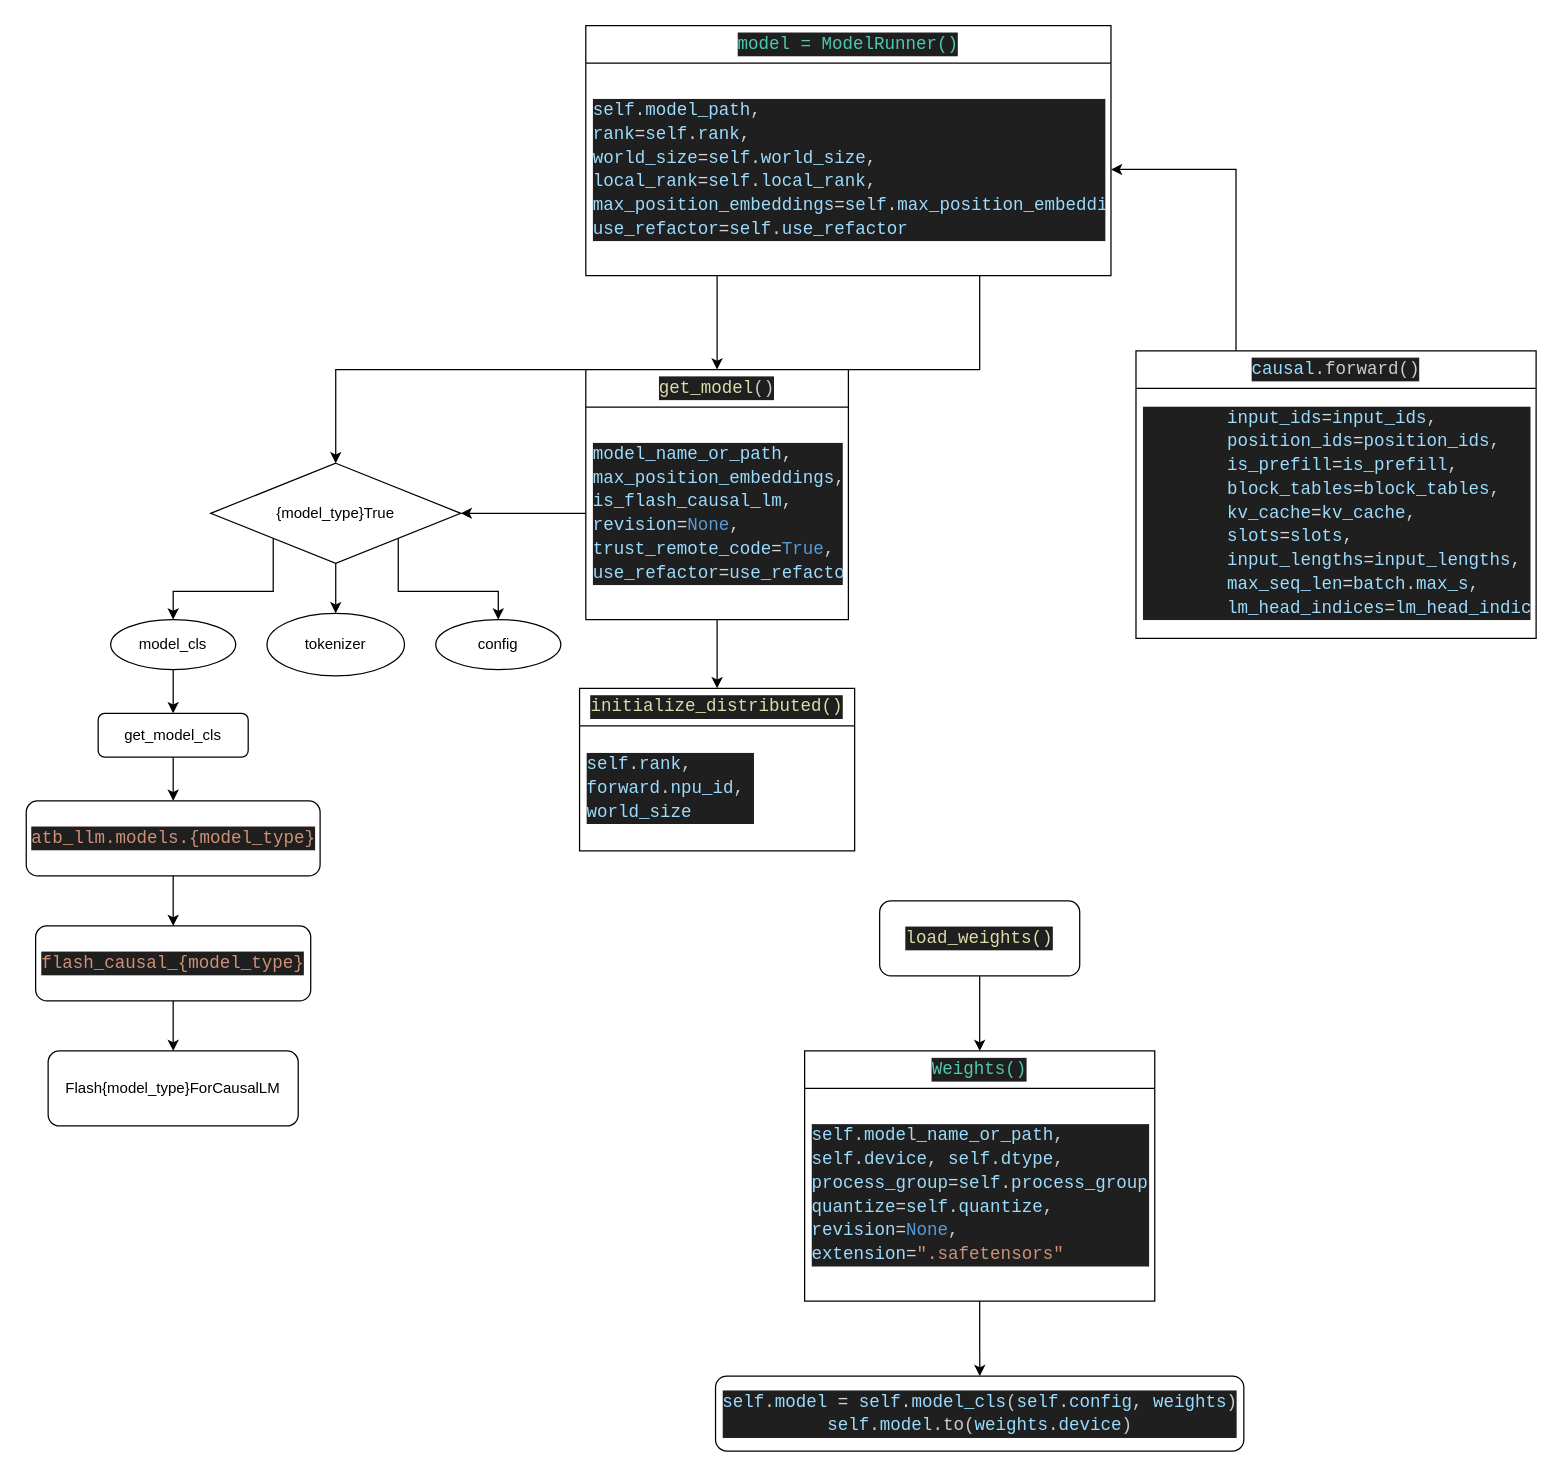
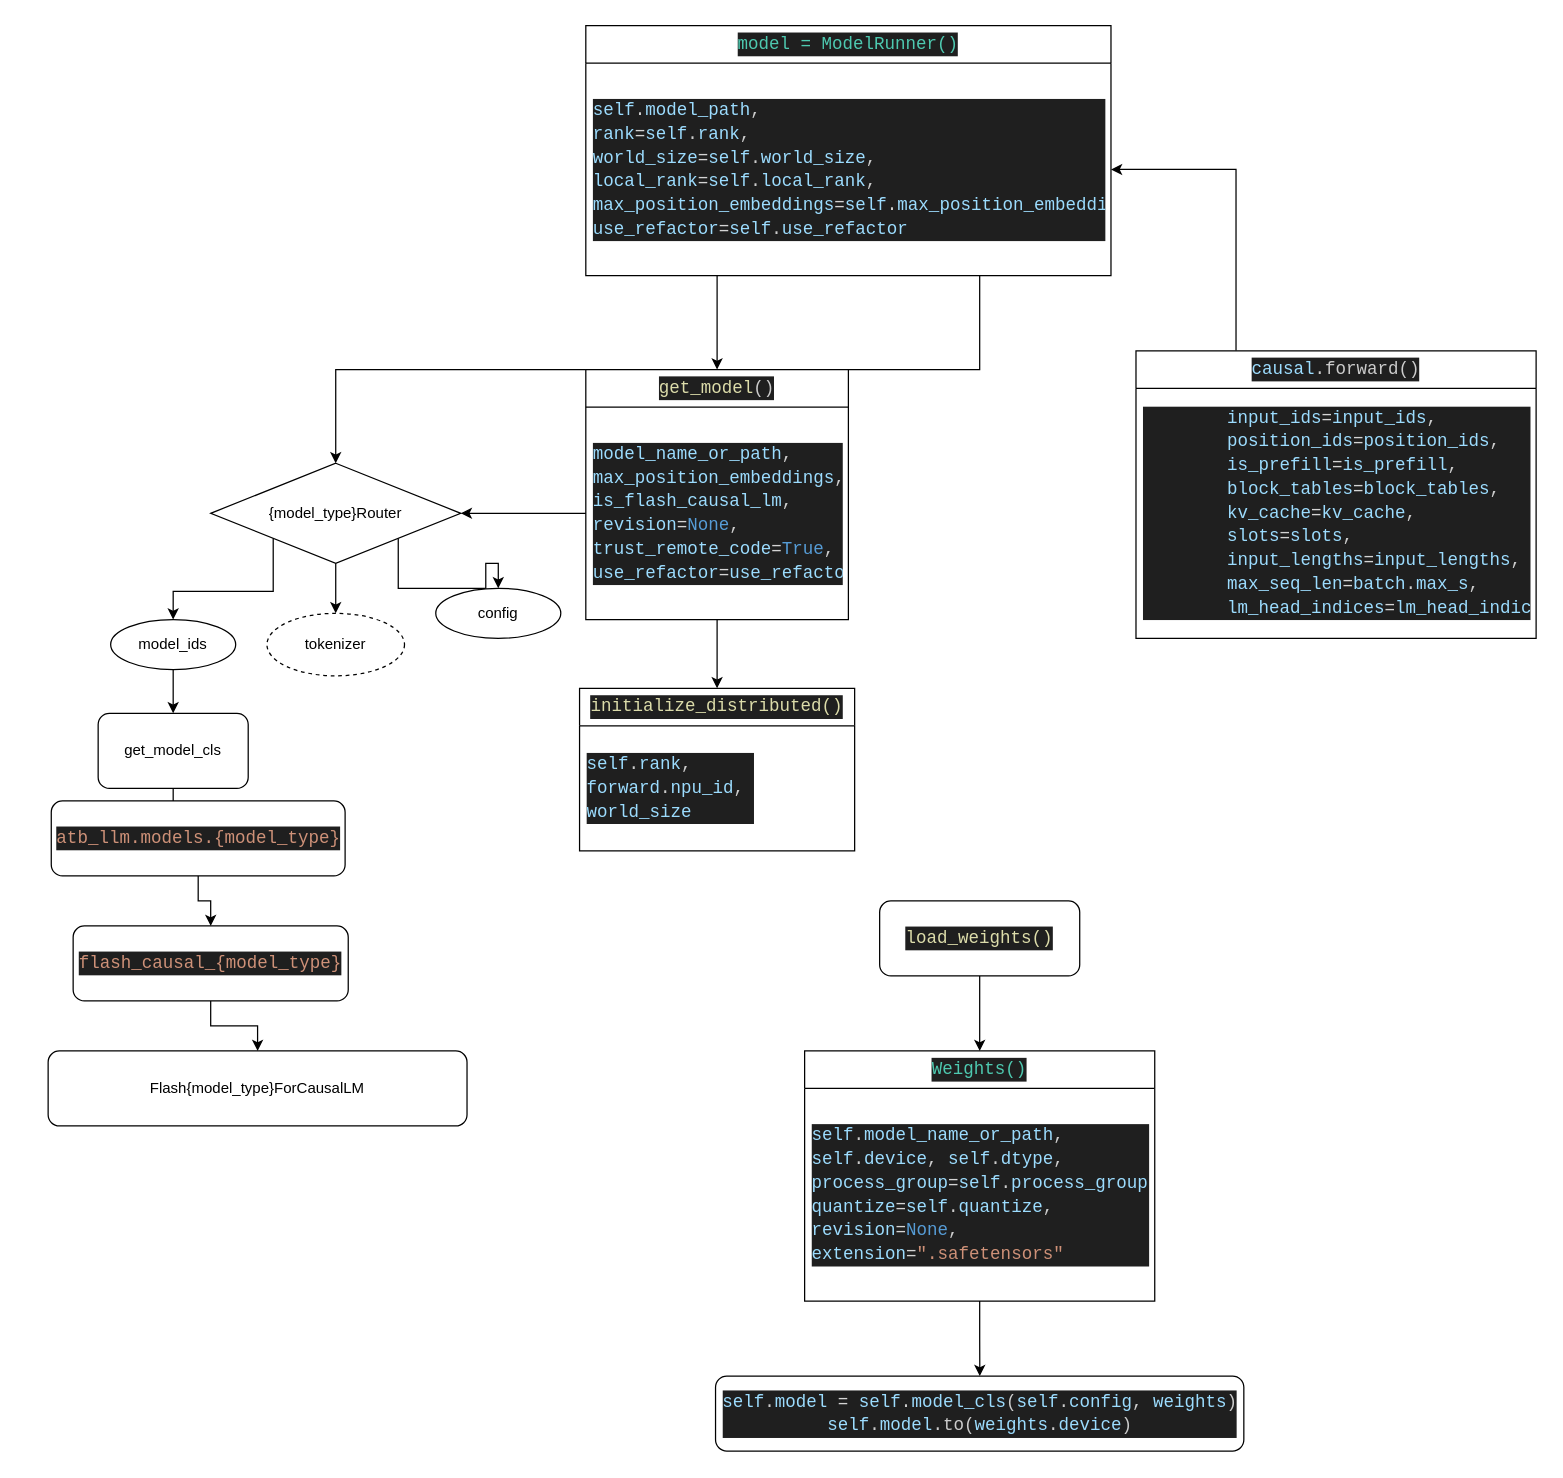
- <mxCell id="17" value="{model_type}True" style="rhombus;whiteSpace=wrap;html=1;" vertex="1" parent="1"><mxGeometry x="168" y="370" width="200" height="80" as="geometry" /></mxCell>
+ <mxCell id="17" value="{model_type}Router" style="rhombus;whiteSpace=wrap;html=1;" vertex="1" parent="1"><mxGeometry x="168" y="370" width="200" height="80" as="geometry" /></mxCell>
- <mxCell id="20" value="model_cls" style="ellipse;whiteSpace=wrap;html=1;" vertex="1" parent="1"><mxGeometry x="88" y="495" width="100" height="40" as="geometry" /></mxCell>
+ <mxCell id="20" value="model_ids" style="ellipse;whiteSpace=wrap;html=1;" vertex="1" parent="1"><mxGeometry x="88" y="495" width="100" height="40" as="geometry" /></mxCell>
- <mxCell id="22" value="tokenizer" style="ellipse;whiteSpace=wrap;html=1;" vertex="1" parent="1"><mxGeometry x="213" y="490" width="110" height="50" as="geometry" /></mxCell>
+ <mxCell id="22" value="tokenizer" style="ellipse;whiteSpace=wrap;html=1;dashed=1;" vertex="1" parent="1"><mxGeometry x="213" y="490" width="110" height="50" as="geometry" /></mxCell>
- <mxCell id="21" value="config" style="ellipse;whiteSpace=wrap;html=1;" vertex="1" parent="1"><mxGeometry x="348" y="495" width="100" height="40" as="geometry" /></mxCell>
+ <mxCell id="21" value="config" style="ellipse;whiteSpace=wrap;html=1;" vertex="1" parent="1"><mxGeometry x="348" y="470" width="100" height="40" as="geometry" /></mxCell>
- <mxCell id="24" value="get_model_cls" style="rounded=1;whiteSpace=wrap;html=1;" vertex="1" parent="1"><mxGeometry x="78" y="570" width="120" height="35" as="geometry" /></mxCell>
+ <mxCell id="24" value="get_model_cls" style="rounded=1;whiteSpace=wrap;html=1;" vertex="1" parent="1"><mxGeometry x="78" y="570" width="120" height="60" as="geometry" /></mxCell>
- <mxCell id="26" value="&lt;div style=&quot;color: rgb(204, 204, 204); background-color: rgb(31, 31, 31); font-family: Consolas, &amp;quot;Courier New&amp;quot;, monospace; font-size: 14px; line-height: 19px; white-space: pre;&quot;&gt;&lt;span style=&quot;color: #ce9178;&quot;&gt;atb_llm.models.{model_type}&lt;/span&gt;&lt;/div&gt;" style="rounded=1;whiteSpace=wrap;html=1;" vertex="1" parent="1"><mxGeometry x="20.5" y="640" width="235" height="60" as="geometry" /></mxCell>
+ <mxCell id="26" value="&lt;div style=&quot;color: rgb(204, 204, 204); background-color: rgb(31, 31, 31); font-family: Consolas, &amp;quot;Courier New&amp;quot;, monospace; font-size: 14px; line-height: 19px; white-space: pre;&quot;&gt;&lt;span style=&quot;color: #ce9178;&quot;&gt;atb_llm.models.{model_type}&lt;/span&gt;&lt;/div&gt;" style="rounded=1;whiteSpace=wrap;html=1;" vertex="1" parent="1"><mxGeometry x="40.5" y="640" width="235" height="60" as="geometry" /></mxCell>
- <mxCell id="28" value="&lt;div style=&quot;color: rgb(204, 204, 204); background-color: rgb(31, 31, 31); font-family: Consolas, &amp;quot;Courier New&amp;quot;, monospace; font-size: 14px; line-height: 19px; white-space: pre;&quot;&gt;&lt;span style=&quot;color: #ce9178;&quot;&gt;flash_causal_{model_type}&lt;/span&gt;&lt;/div&gt;" style="rounded=1;whiteSpace=wrap;html=1;" vertex="1" parent="1"><mxGeometry x="28" y="740" width="220" height="60" as="geometry" /></mxCell>
+ <mxCell id="28" value="&lt;div style=&quot;color: rgb(204, 204, 204); background-color: rgb(31, 31, 31); font-family: Consolas, &amp;quot;Courier New&amp;quot;, monospace; font-size: 14px; line-height: 19px; white-space: pre;&quot;&gt;&lt;span style=&quot;color: #ce9178;&quot;&gt;flash_causal_{model_type}&lt;/span&gt;&lt;/div&gt;" style="rounded=1;whiteSpace=wrap;html=1;" vertex="1" parent="1"><mxGeometry x="58" y="740" width="220" height="60" as="geometry" /></mxCell>
- <mxCell id="29" value="Flash{model_type}ForCausalLM" style="rounded=1;whiteSpace=wrap;html=1;" vertex="1" parent="1"><mxGeometry x="38" y="840" width="200" height="60" as="geometry" /></mxCell>
+ <mxCell id="29" value="Flash{model_type}ForCausalLM" style="rounded=1;whiteSpace=wrap;html=1;" vertex="1" parent="1"><mxGeometry x="38" y="840" width="335" height="60" as="geometry" /></mxCell>
